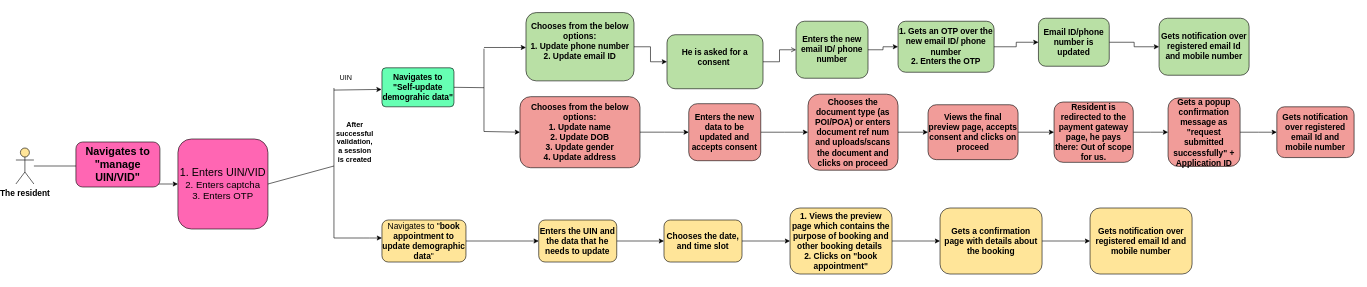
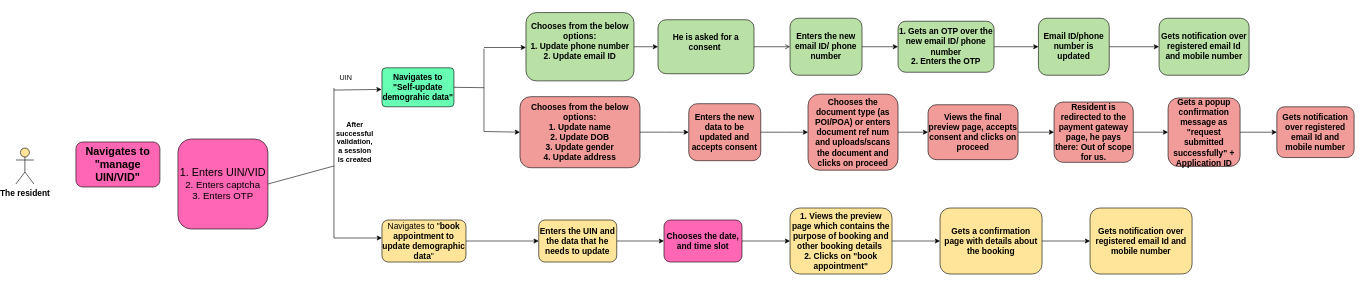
- <mxCell id="27" value="&lt;b style=&quot;letter-spacing: -0.07px&quot;&gt;&lt;font style=&quot;font-size: 14px&quot;&gt;Email ID/phone number is updated&lt;/font&gt;&lt;/b&gt;&lt;span style=&quot;letter-spacing: -0.07px ; background-color: rgb(255 , 255 , 255)&quot;&gt;&lt;br&gt;&lt;/span&gt;" style="rounded=1;whiteSpace=wrap;html=1;fillColor=#B9E0A5;align=center;" vertex="1" parent="1"><mxGeometry x="1724" y="29.76" width="118" height="80" as="geometry" /></mxCell>
+ <mxCell id="27" value="&lt;b style=&quot;letter-spacing: -0.07px&quot;&gt;&lt;font style=&quot;font-size: 14px&quot;&gt;Email ID/phone number is updated&lt;/font&gt;&lt;/b&gt;&lt;span style=&quot;letter-spacing: -0.07px ; background-color: rgb(255 , 255 , 255)&quot;&gt;&lt;br&gt;&lt;/span&gt;" style="rounded=1;whiteSpace=wrap;html=1;fillColor=#B9E0A5;align=center;" vertex="1" parent="1"><mxGeometry x="1724" y="29.76" width="118" height="95" as="geometry" /></mxCell>
- <mxCell id="23" value="&lt;b style=&quot;letter-spacing: -0.07px&quot;&gt;&lt;font style=&quot;font-size: 14px&quot;&gt;Enters the new email ID/ phone number&lt;/font&gt;&lt;/b&gt;" style="rounded=1;whiteSpace=wrap;html=1;fillColor=#B9E0A5;align=center;" vertex="1" parent="1"><mxGeometry x="1320" y="34.75" width="120" height="95" as="geometry" /></mxCell>
+ <mxCell id="23" value="&lt;b style=&quot;letter-spacing: -0.07px&quot;&gt;&lt;font style=&quot;font-size: 14px&quot;&gt;Enters the new email ID/ phone number&lt;/font&gt;&lt;/b&gt;" style="rounded=1;whiteSpace=wrap;html=1;fillColor=#B9E0A5;align=center;" vertex="1" parent="1"><mxGeometry x="1310" y="29.75" width="120" height="95" as="geometry" /></mxCell>
- <mxCell id="21" value="&lt;div&gt;&lt;font style=&quot;font-size: 14px&quot;&gt;&lt;b style=&quot;letter-spacing: -0.07px&quot;&gt;He is asked for a consent&amp;nbsp;&lt;/b&gt;&lt;br&gt;&lt;/font&gt;&lt;/div&gt;&lt;div&gt;&lt;br&gt;&lt;/div&gt;" style="rounded=1;whiteSpace=wrap;html=1;fillColor=#B9E0A5;align=center;" vertex="1" parent="1"><mxGeometry x="1105" y="57.25" width="160" height="90" as="geometry" /></mxCell>
+ <mxCell id="21" value="&lt;div&gt;&lt;font style=&quot;font-size: 14px&quot;&gt;&lt;b style=&quot;letter-spacing: -0.07px&quot;&gt;He is asked for a consent&amp;nbsp;&lt;/b&gt;&lt;br&gt;&lt;/font&gt;&lt;/div&gt;&lt;div&gt;&lt;br&gt;&lt;/div&gt;" style="rounded=1;whiteSpace=wrap;html=1;fillColor=#B9E0A5;align=center;" vertex="1" parent="1"><mxGeometry x="1090" y="32.25" width="160" height="90" as="geometry" /></mxCell>
- <mxCell id="2" style="edgeStyle=orthogonalEdgeStyle;rounded=0;orthogonalLoop=1;jettySize=auto;html=1;entryX=0;entryY=0.5;entryDx=0;entryDy=0;fillColor=#00CC66;" edge="1" parent="1" source="3" target="4"><mxGeometry relative="1" as="geometry" /></mxCell>
- <mxCell id="40" value="&lt;font style=&quot;font-size: 14px&quot;&gt;&lt;b&gt;Chooses the date, and time slot&lt;/b&gt;&lt;/font&gt;" style="rounded=1;whiteSpace=wrap;html=1;shadow=0;fillColor=#FFE599;" vertex="1" parent="1"><mxGeometry x="1100" y="366" width="130" height="70" as="geometry" /></mxCell>
+ <mxCell id="40" value="&lt;font style=&quot;font-size: 14px&quot;&gt;&lt;b&gt;Chooses the date, and time slot&lt;/b&gt;&lt;/font&gt;" style="rounded=1;whiteSpace=wrap;html=1;shadow=0;fillColor=#ff66b3;" vertex="1" parent="1"><mxGeometry x="1100" y="366" width="130" height="70" as="geometry" /></mxCell>
